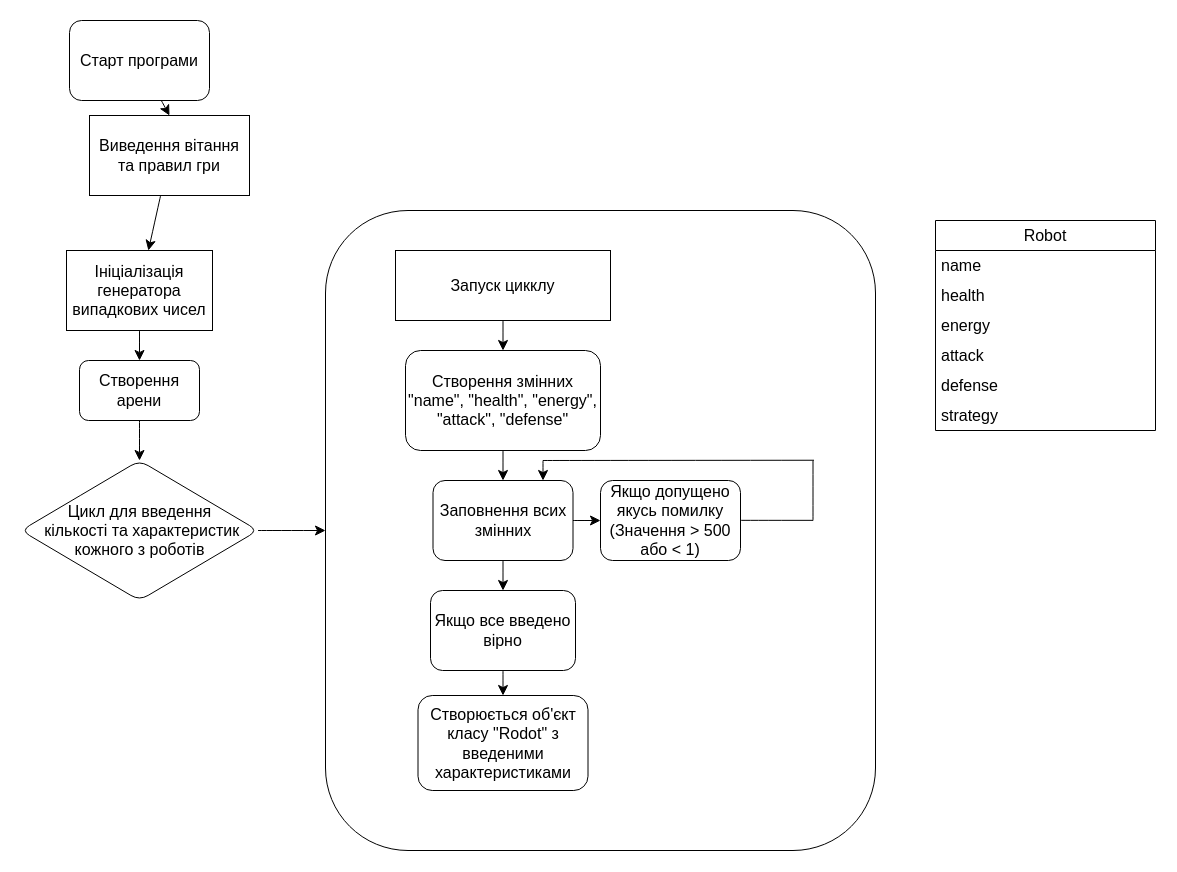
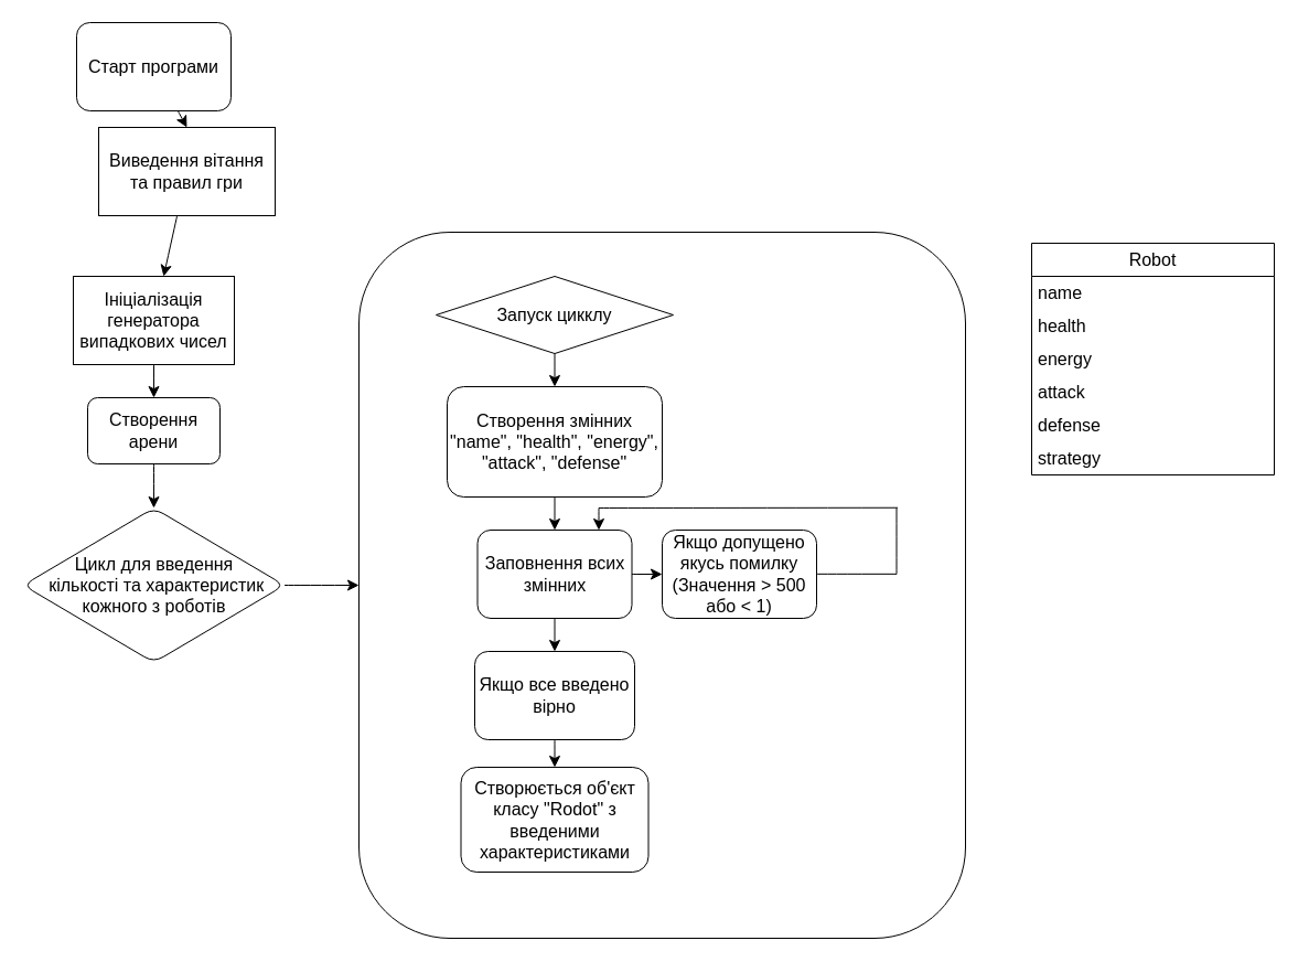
- <mxCell id="14" value="Запуск цикклу" style="whiteSpace=wrap;html=1;fontSize=16;rounded=0;" vertex="1" parent="1"><mxGeometry x="395" y="250" width="215" height="70" as="geometry" /></mxCell>
+ <mxCell id="14" value="Запуск цикклу" style="rhombus;whiteSpace=wrap;html=1;fontSize=16;" vertex="1" parent="1"><mxGeometry x="395" y="250" width="215" height="70" as="geometry" /></mxCell>
